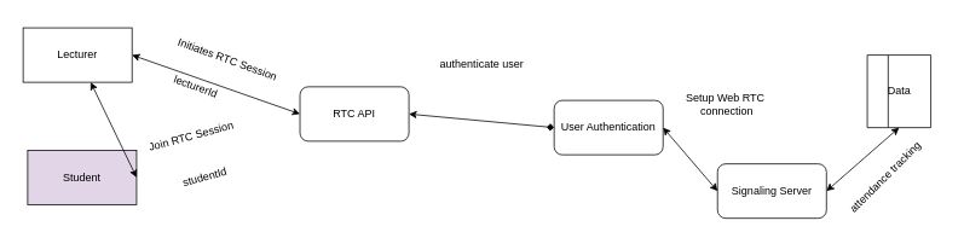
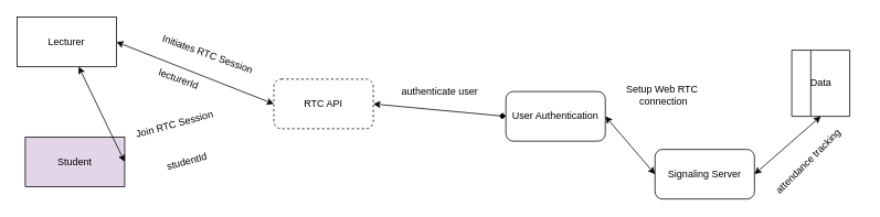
- <mxCell id="2" value="Lecturer" style="rounded=0;whiteSpace=wrap;html=1;" vertex="1" parent="1"><mxGeometry x="25" y="30" width="120" height="60" as="geometry" /></mxCell>
+ <mxCell id="2" value="Lecturer" style="rounded=0;whiteSpace=wrap;html=1;" vertex="1" parent="1"><mxGeometry x="20" y="20" width="120" height="60" as="geometry" /></mxCell>
- <mxCell id="11" value="authenticate user" style="text;html=1;align=center;verticalAlign=middle;resizable=0;points=[];autosize=1;strokeColor=none;fillColor=none;" vertex="1" parent="1"><mxGeometry x="470" y="55" width="120" height="30" as="geometry" /></mxCell>
+ <mxCell id="11" value="authenticate user" style="text;html=1;align=center;verticalAlign=middle;resizable=0;points=[];autosize=1;strokeColor=none;fillColor=none;" vertex="1" parent="1"><mxGeometry x="470" y="95" width="120" height="30" as="geometry" /></mxCell>
- <mxCell id="4" value="RTC API" style="rounded=1;whiteSpace=wrap;html=1;" vertex="1" parent="1"><mxGeometry x="330" y="95" width="120" height="60" as="geometry" /></mxCell>
+ <mxCell id="4" value="RTC API" style="rounded=1;whiteSpace=wrap;html=1;dashed=1;" vertex="1" parent="1"><mxGeometry x="330" y="95" width="120" height="60" as="geometry" /></mxCell>
